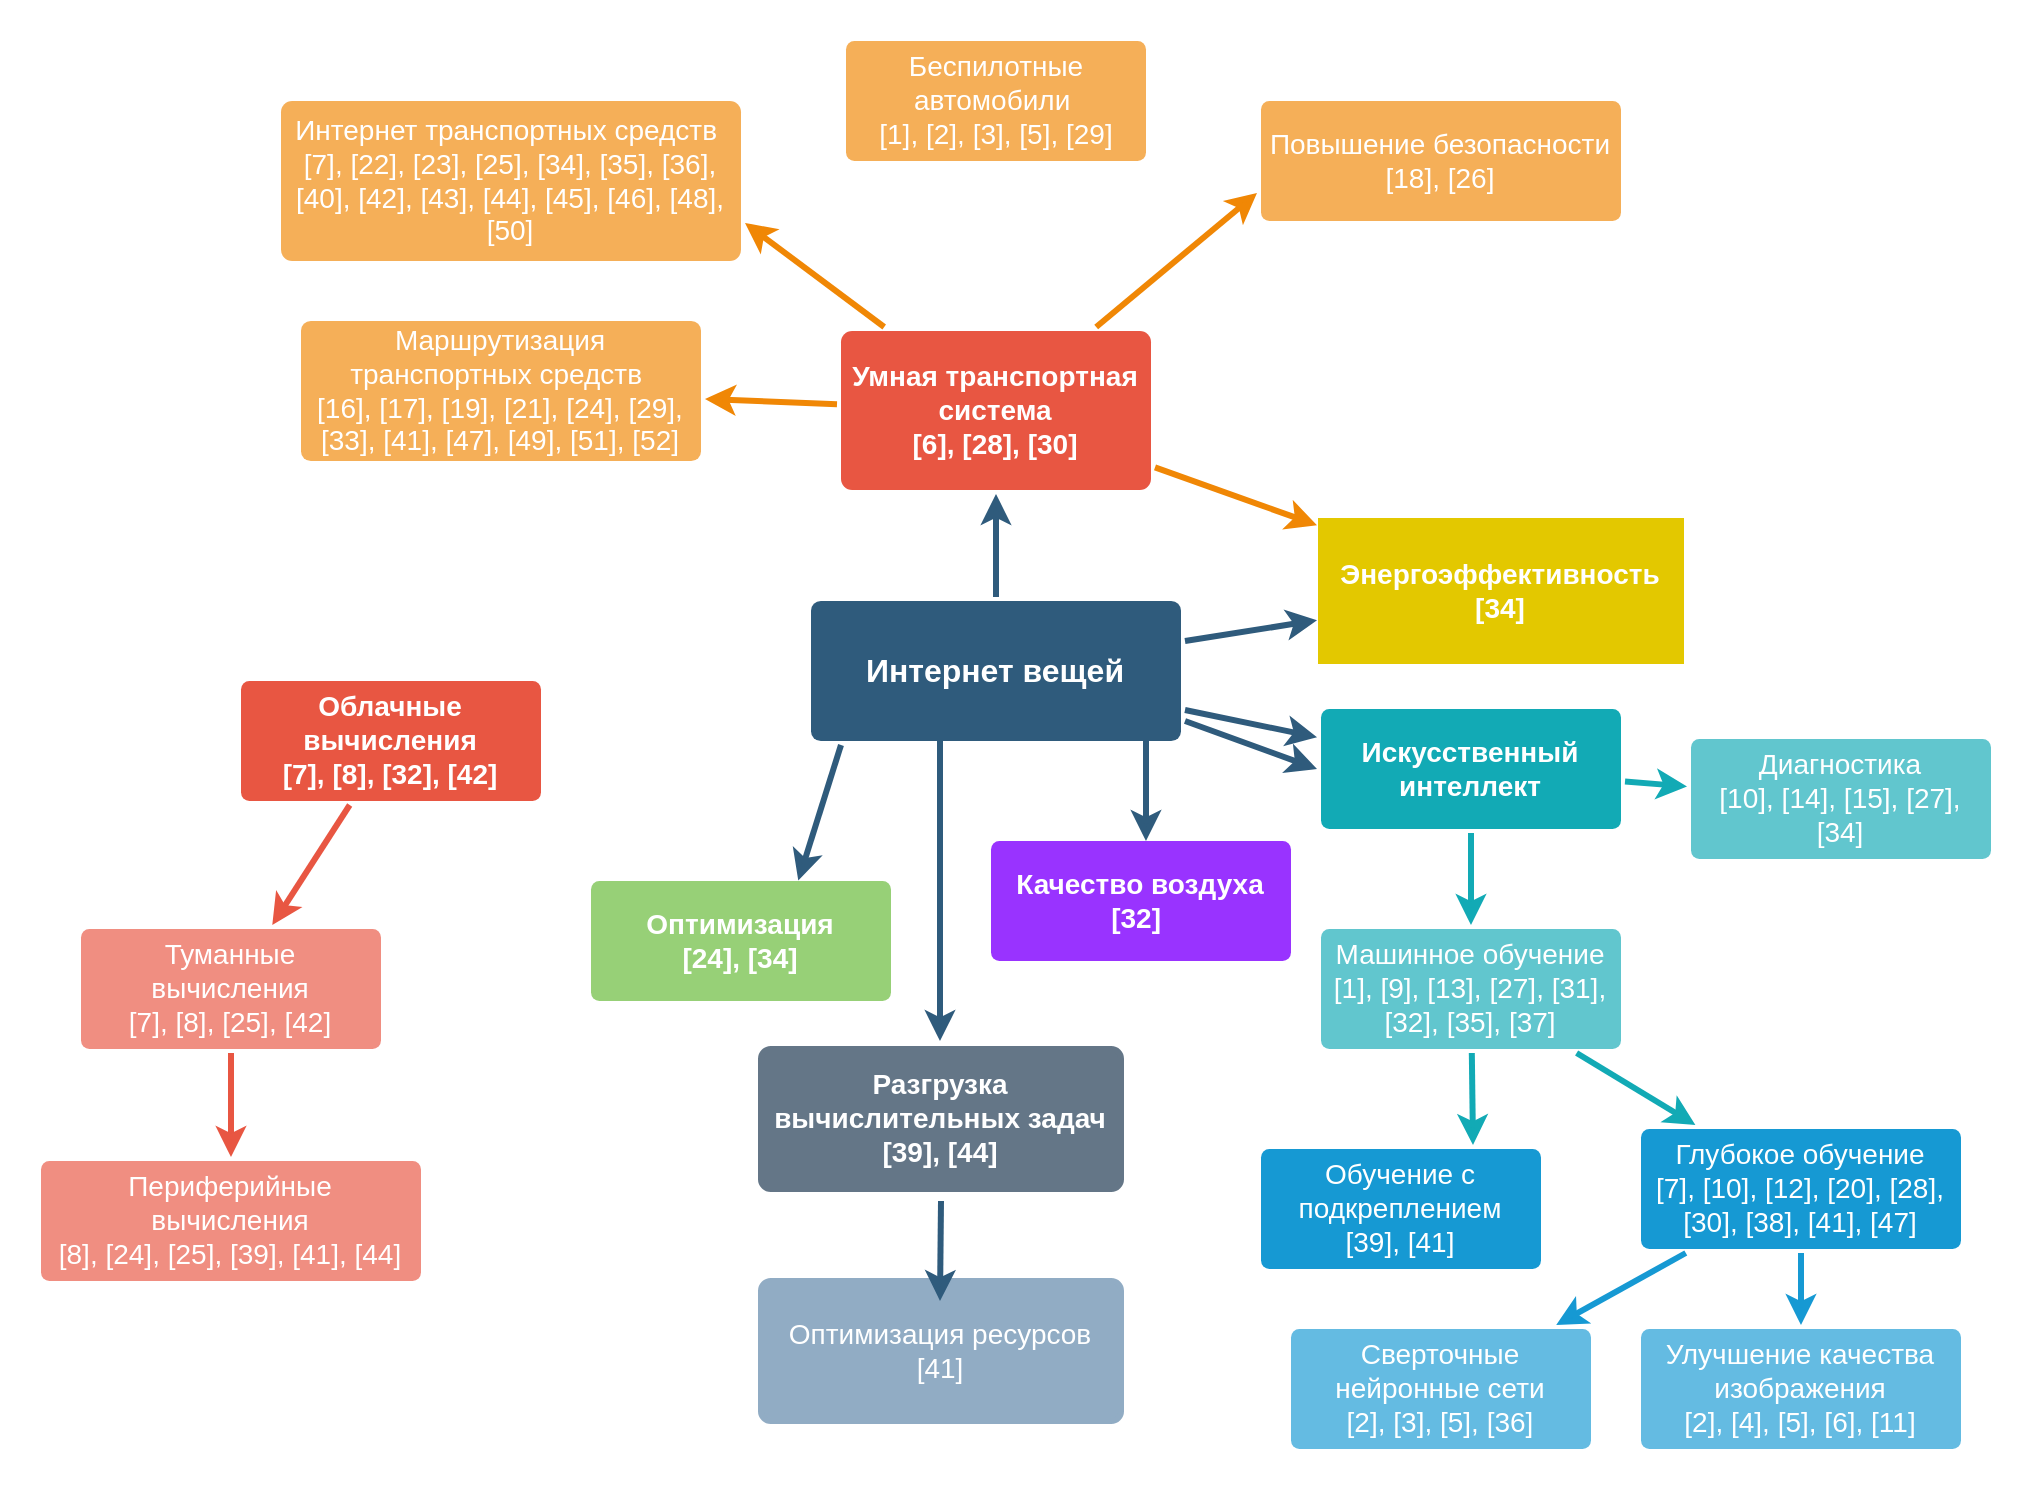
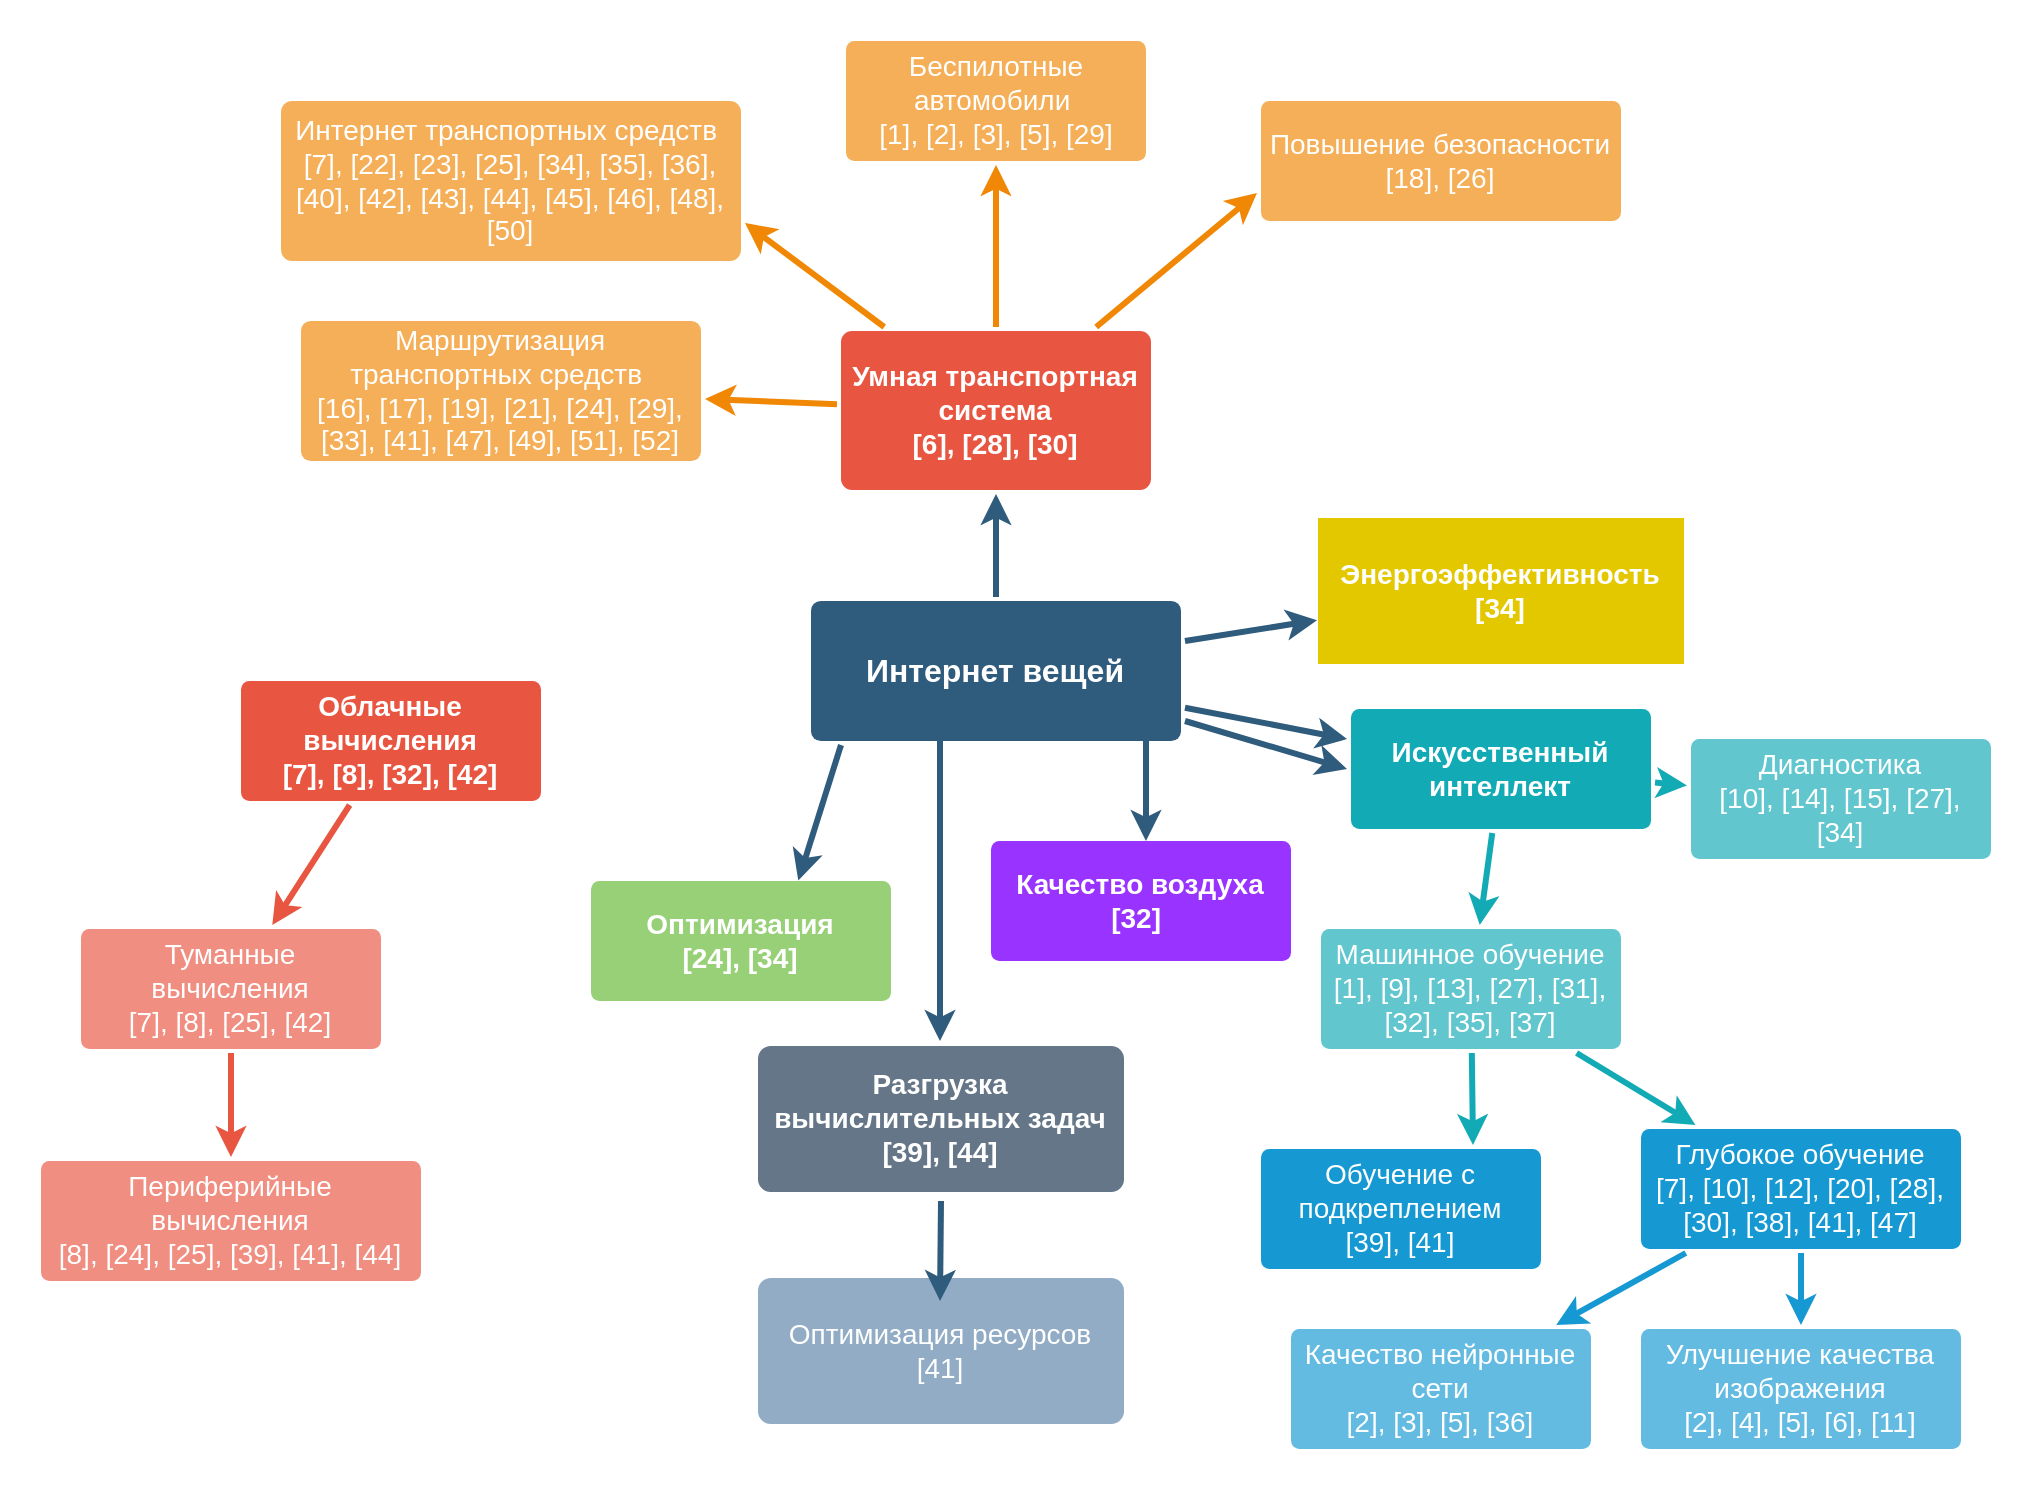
- <mxCell id="18" value="" style="edgeStyle=none;rounded=0;jumpStyle=none;html=1;shadow=0;labelBackgroundColor=none;startArrow=none;startFill=0;endArrow=classic;endFill=1;jettySize=auto;orthogonalLoop=1;strokeColor=#F08705;strokeWidth=3;fontFamily=Helvetica;fontSize=14;fontColor=#FFFFFF;spacing=5;" parent="1" source="16" target="37" edge="1"><mxGeometry relative="1" as="geometry" /></mxCell>
+ <mxCell id="18" value="" style="edgeStyle=none;rounded=0;jumpStyle=none;html=1;shadow=0;labelBackgroundColor=none;startArrow=none;startFill=0;endArrow=classic;endFill=1;jettySize=auto;orthogonalLoop=1;strokeColor=#F08705;strokeWidth=3;fontFamily=Helvetica;fontSize=14;fontColor=#FFFFFF;spacing=5;" parent="1" source="16" target="17" edge="1"><mxGeometry relative="1" as="geometry" /></mxCell>
- <mxCell id="21" value="Искусственный интеллект" style="rounded=1;whiteSpace=wrap;html=1;shadow=0;labelBackgroundColor=none;strokeColor=none;strokeWidth=3;fillColor=#12aab5;fontFamily=Helvetica;fontSize=14;fontColor=#FFFFFF;align=center;spacing=5;fontStyle=1;arcSize=7;perimeterSpacing=2;" parent="1" vertex="1"><mxGeometry x="660" y="354" width="150" height="60" as="geometry" /></mxCell>
+ <mxCell id="21" value="Искусственный интеллект" style="rounded=1;whiteSpace=wrap;html=1;shadow=0;labelBackgroundColor=none;strokeColor=none;strokeWidth=3;fillColor=#12aab5;fontFamily=Helvetica;fontSize=14;fontColor=#FFFFFF;align=center;spacing=5;fontStyle=1;arcSize=7;perimeterSpacing=2;" parent="1" vertex="1"><mxGeometry x="675" y="354" width="150" height="60" as="geometry" /></mxCell>
- <mxCell id="15" value="Сверточные нейронные сети&lt;br&gt;[2], [3], [5], [36]" style="rounded=1;whiteSpace=wrap;html=1;shadow=0;labelBackgroundColor=none;strokeColor=none;strokeWidth=3;fillColor=#64bbe2;fontFamily=Helvetica;fontSize=14;fontColor=#FFFFFF;align=center;spacing=5;arcSize=7;perimeterSpacing=2;" parent="1" vertex="1"><mxGeometry x="645" y="664" width="150" height="60" as="geometry" /></mxCell>
+ <mxCell id="15" value="Качество нейронные сети&lt;br&gt;[2], [3], [5], [36]" style="rounded=1;whiteSpace=wrap;html=1;shadow=0;labelBackgroundColor=none;strokeColor=none;strokeWidth=3;fillColor=#64bbe2;fontFamily=Helvetica;fontSize=14;fontColor=#FFFFFF;align=center;spacing=5;arcSize=7;perimeterSpacing=2;" parent="1" vertex="1"><mxGeometry x="645" y="664" width="150" height="60" as="geometry" /></mxCell>
